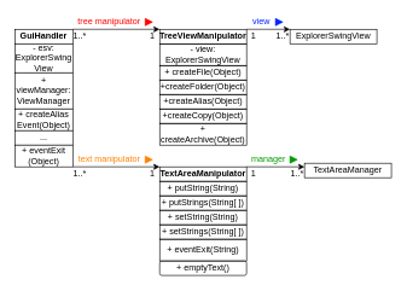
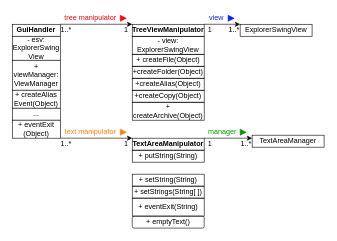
- <mxCell id="27" value="+ putStrings(String[ ])" style="rounded=0;whiteSpace=wrap;html=1;strokeColor=#000000;fillColor=none;" vertex="1" parent="1"><mxGeometry x="220" y="270" width="120" height="20" as="geometry" /></mxCell>
